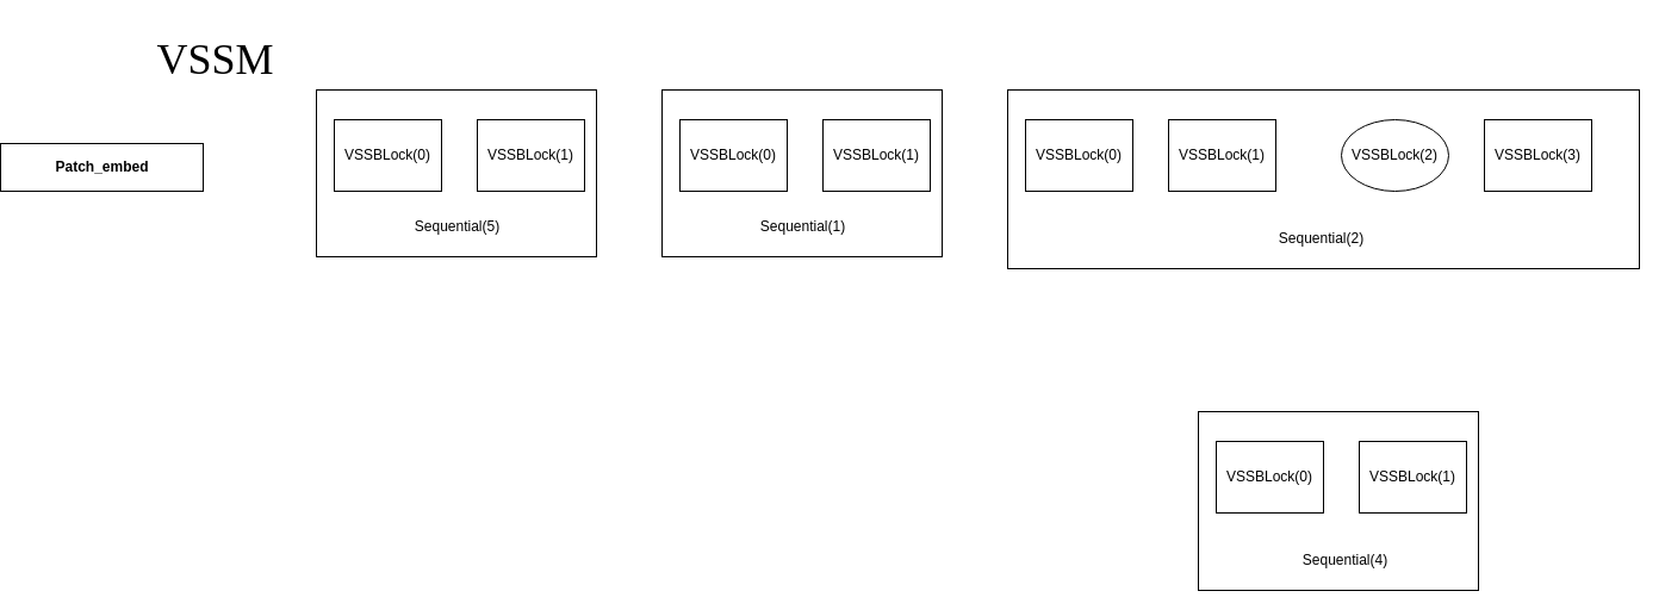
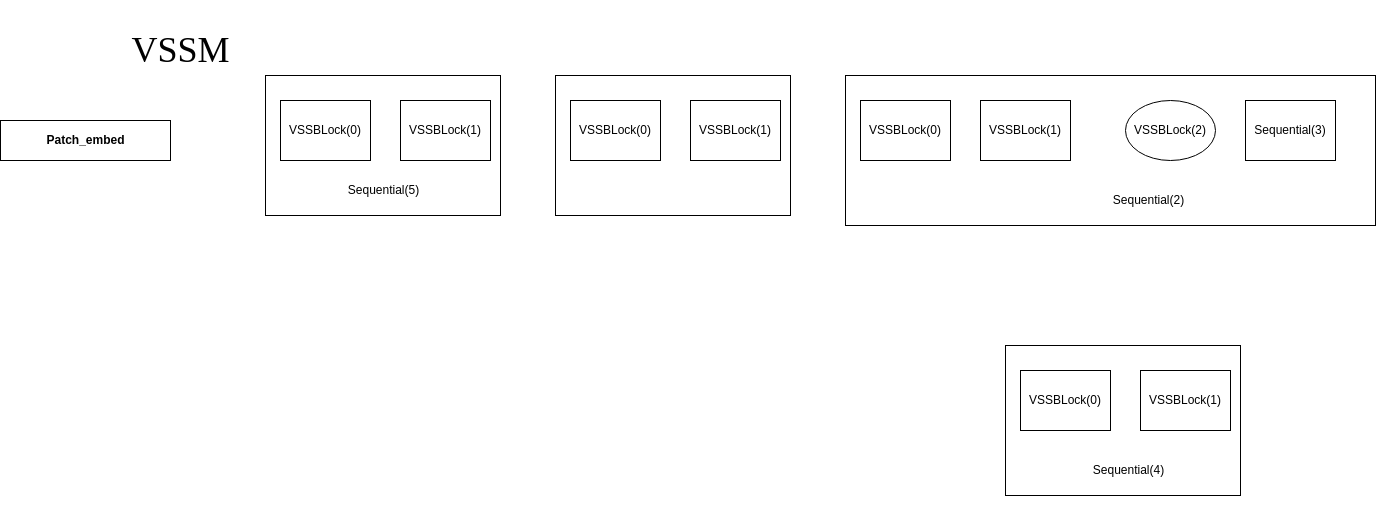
- <mxCell id="18" value="VSSBLock(3)" style="rounded=0;whiteSpace=wrap;html=1;" vertex="1" parent="1"><mxGeometry x="1230" y="100" width="90" height="60" as="geometry" /></mxCell>
+ <mxCell id="18" value="Sequential(3)" style="rounded=0;whiteSpace=wrap;html=1;" vertex="1" parent="1"><mxGeometry x="1230" y="100" width="90" height="60" as="geometry" /></mxCell>
- <mxCell id="12" value="Sequential(1)" style="text;html=1;align=center;verticalAlign=middle;resizable=0;points=[];autosize=1;strokeColor=none;fillColor=none;" vertex="1" parent="1"><mxGeometry x="612.5" y="175" width="90" height="30" as="geometry" /></mxCell>
- <mxCell id="16" value="Sequential(2)" style="text;html=1;align=center;verticalAlign=middle;resizable=0;points=[];autosize=1;strokeColor=none;fillColor=none;" vertex="1" parent="1"><mxGeometry x="1047.5" y="185" width="90" height="30" as="geometry" /></mxCell>
+ <mxCell id="16" value="Sequential(2)" style="text;html=1;align=center;verticalAlign=middle;resizable=0;points=[];autosize=1;strokeColor=none;fillColor=none;" vertex="1" parent="1"><mxGeometry x="1087.5" y="185" width="90" height="30" as="geometry" /></mxCell>
